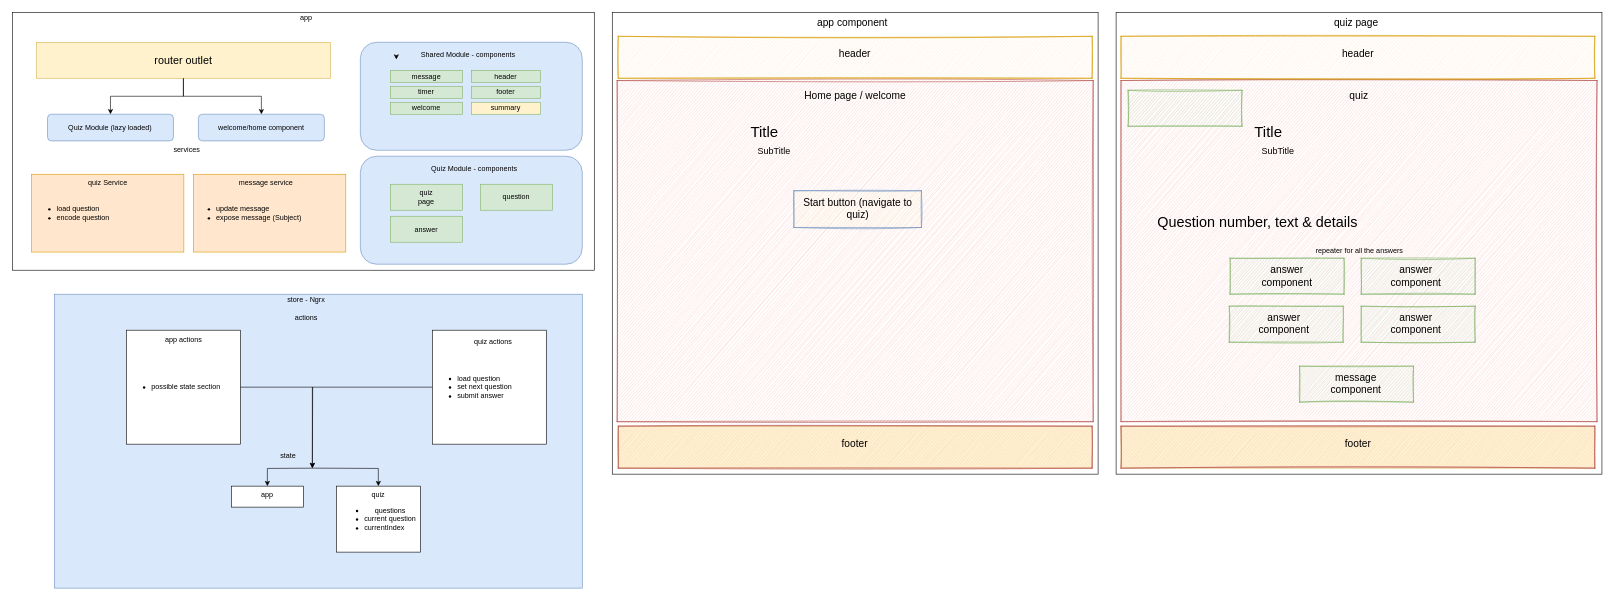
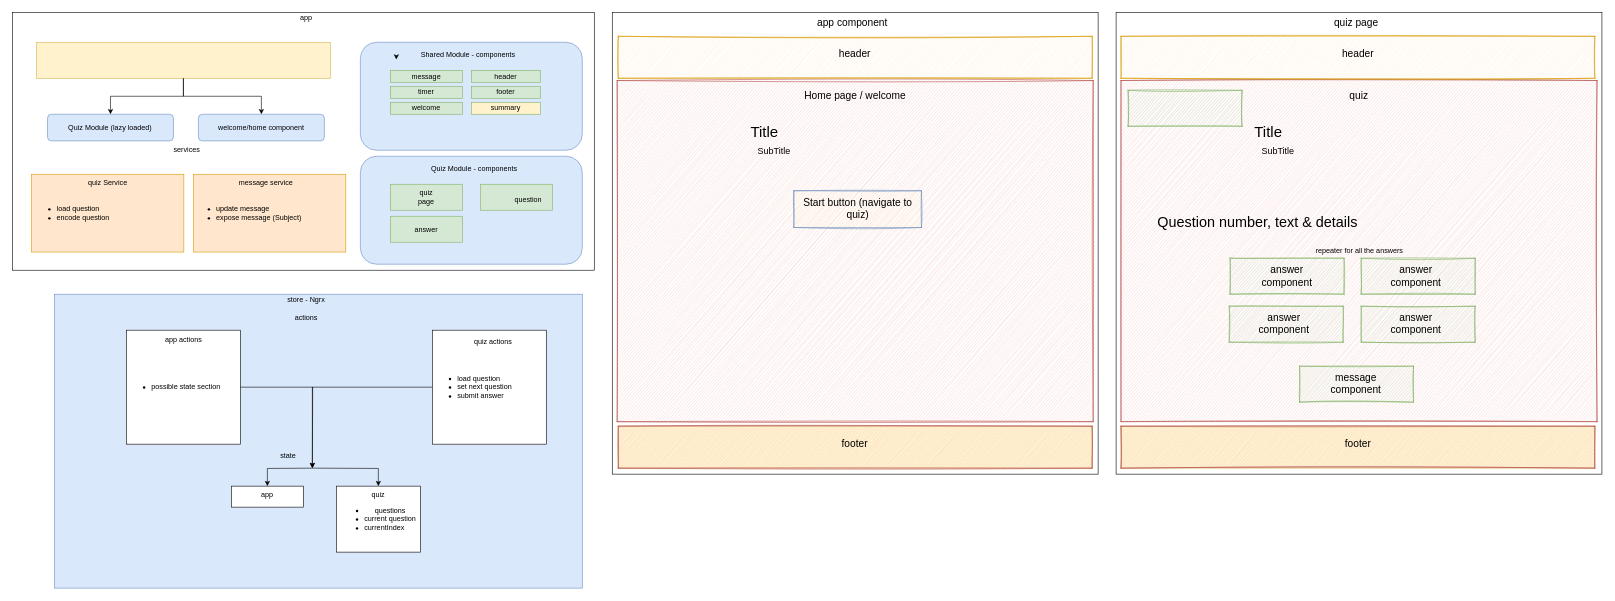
- <mxCell id="31" value="&lt;font style=&quot;font-size: 18px&quot;&gt;router outlet&lt;/font&gt;" style="text;html=1;strokeColor=none;fillColor=none;align=center;verticalAlign=middle;whiteSpace=wrap;rounded=0;" parent="29" vertex="1"><mxGeometry x="192.05" y="20" width="105.91" height="20" as="geometry" /></mxCell>
- <mxCell id="66" value="question" style="text;html=1;strokeColor=none;fillColor=none;align=center;verticalAlign=middle;whiteSpace=wrap;rounded=0;" parent="65" vertex="1"><mxGeometry x="55" y="4.443" width="40" height="14.443" as="geometry" /></mxCell>
+ <mxCell id="66" value="question" style="text;html=1;strokeColor=none;fillColor=none;align=center;verticalAlign=middle;whiteSpace=wrap;rounded=0;" parent="65" vertex="1"><mxGeometry x="75" y="9.443" width="40" height="14.443" as="geometry" /></mxCell>
